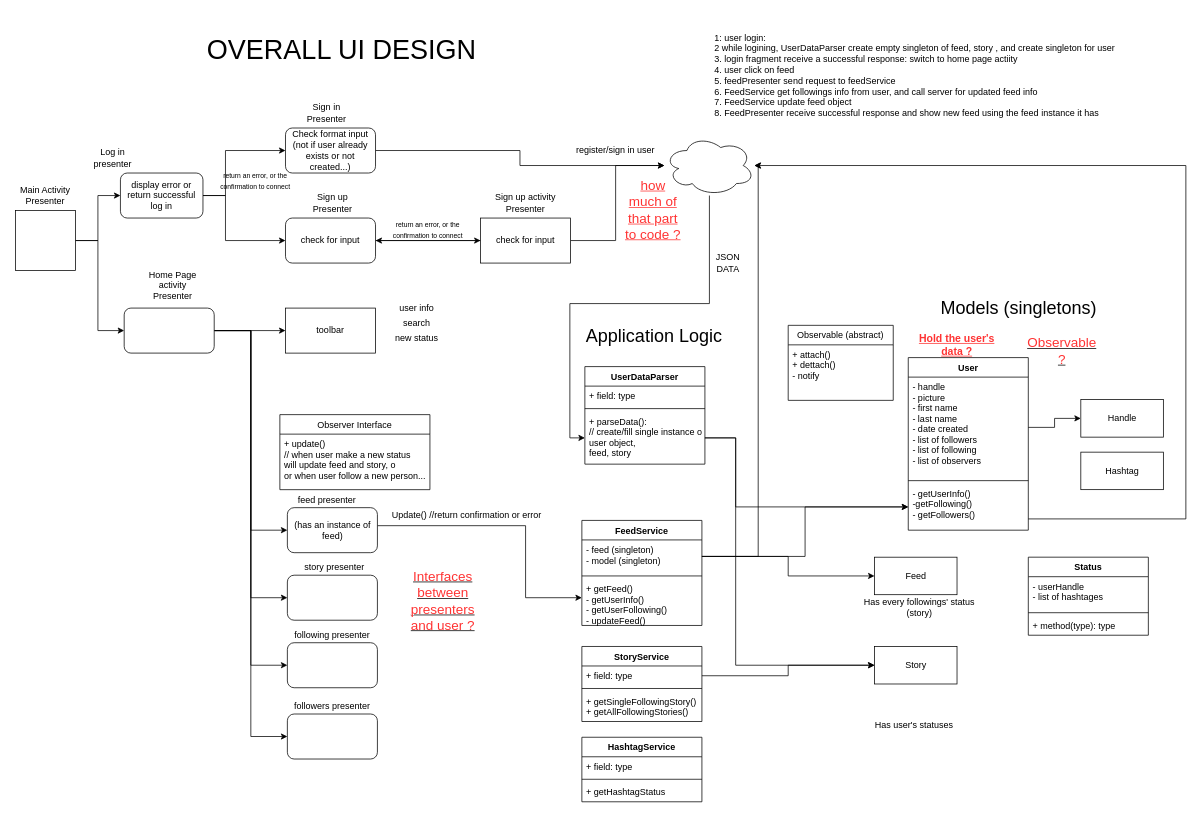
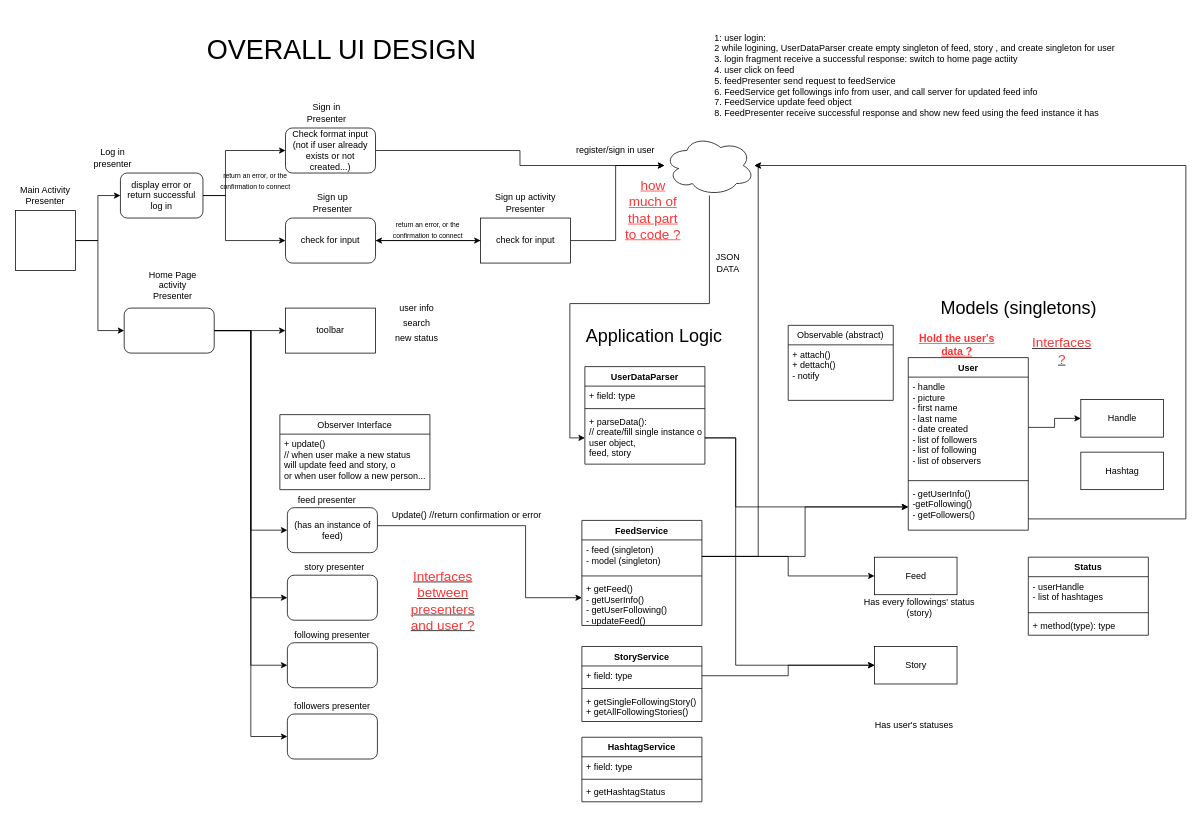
- <mxCell id="53" value="&lt;u&gt;&lt;font style=&quot;font-size: 18px&quot; color=&quot;#ff3333&quot;&gt;Observable ?&lt;/font&gt;&lt;/u&gt;" style="text;html=1;strokeColor=none;fillColor=none;align=center;verticalAlign=middle;whiteSpace=wrap;rounded=0;" vertex="1" parent="1"><mxGeometry x="1375" y="457.5" width="80" height="20" as="geometry" /></mxCell>
+ <mxCell id="53" value="&lt;u&gt;&lt;font style=&quot;font-size: 18px&quot; color=&quot;#ff3333&quot;&gt;Interfaces ?&lt;/font&gt;&lt;/u&gt;" style="text;html=1;strokeColor=none;fillColor=none;align=center;verticalAlign=middle;whiteSpace=wrap;rounded=0;" vertex="1" parent="1"><mxGeometry x="1375" y="457.5" width="80" height="20" as="geometry" /></mxCell>
